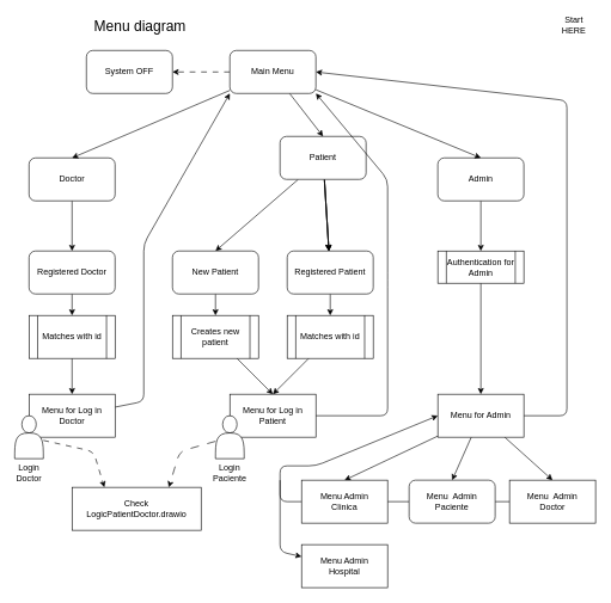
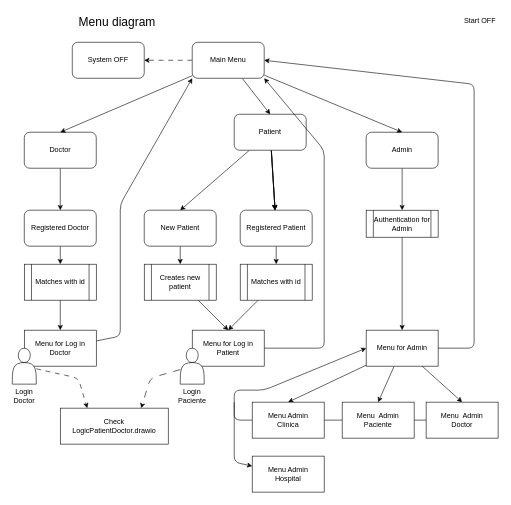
- <mxCell id="52" value="Start HERE" style="text;html=1;strokeColor=none;fillColor=none;align=center;verticalAlign=middle;whiteSpace=wrap;rounded=0;" vertex="1" parent="1"><mxGeometry x="770" y="20" width="60" height="30" as="geometry" /></mxCell>
+ <mxCell id="52" value="Start OFF" style="text;html=1;strokeColor=none;fillColor=none;align=center;verticalAlign=middle;whiteSpace=wrap;rounded=0;" vertex="1" parent="1"><mxGeometry x="770" y="20" width="60" height="30" as="geometry" /></mxCell>
- <mxCell id="44" value="Menu&amp;nbsp; Admin&lt;br&gt;Paciente" style="whiteSpace=wrap;html=1;rounded=1;" parent="1" vertex="1"><mxGeometry x="570" y="670" width="120" height="60" as="geometry" /></mxCell>
+ <mxCell id="44" value="Menu&amp;nbsp; Admin&lt;br&gt;Paciente" style="whiteSpace=wrap;html=1;" parent="1" vertex="1"><mxGeometry x="570" y="670" width="120" height="60" as="geometry" /></mxCell>
